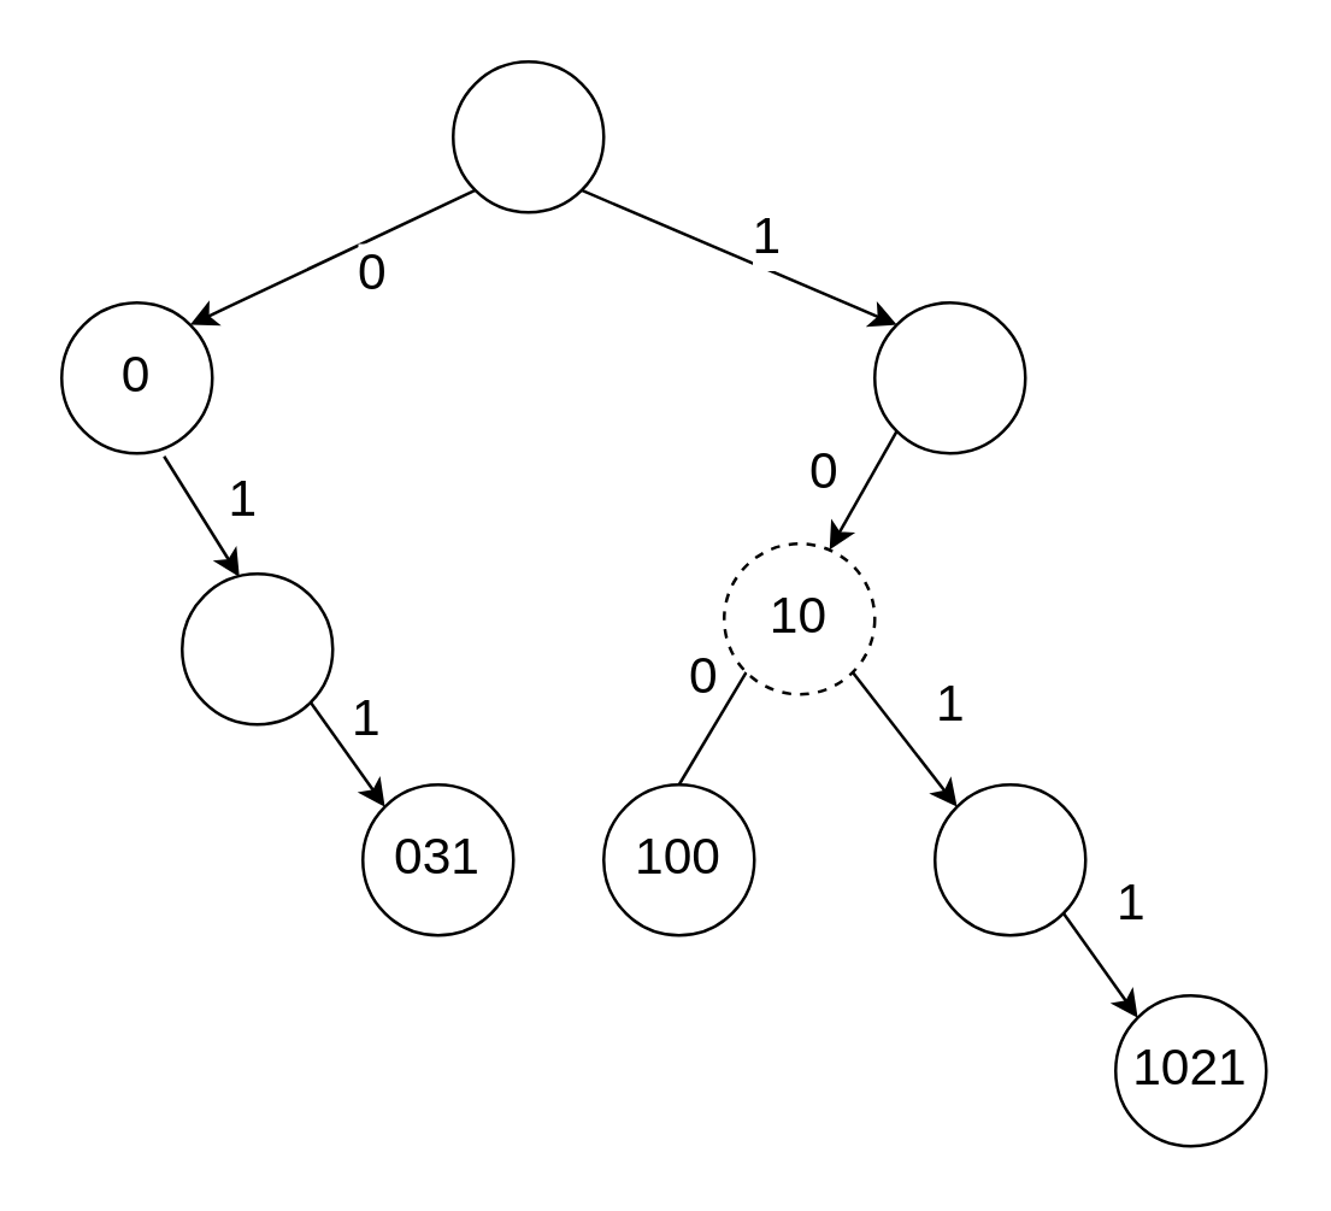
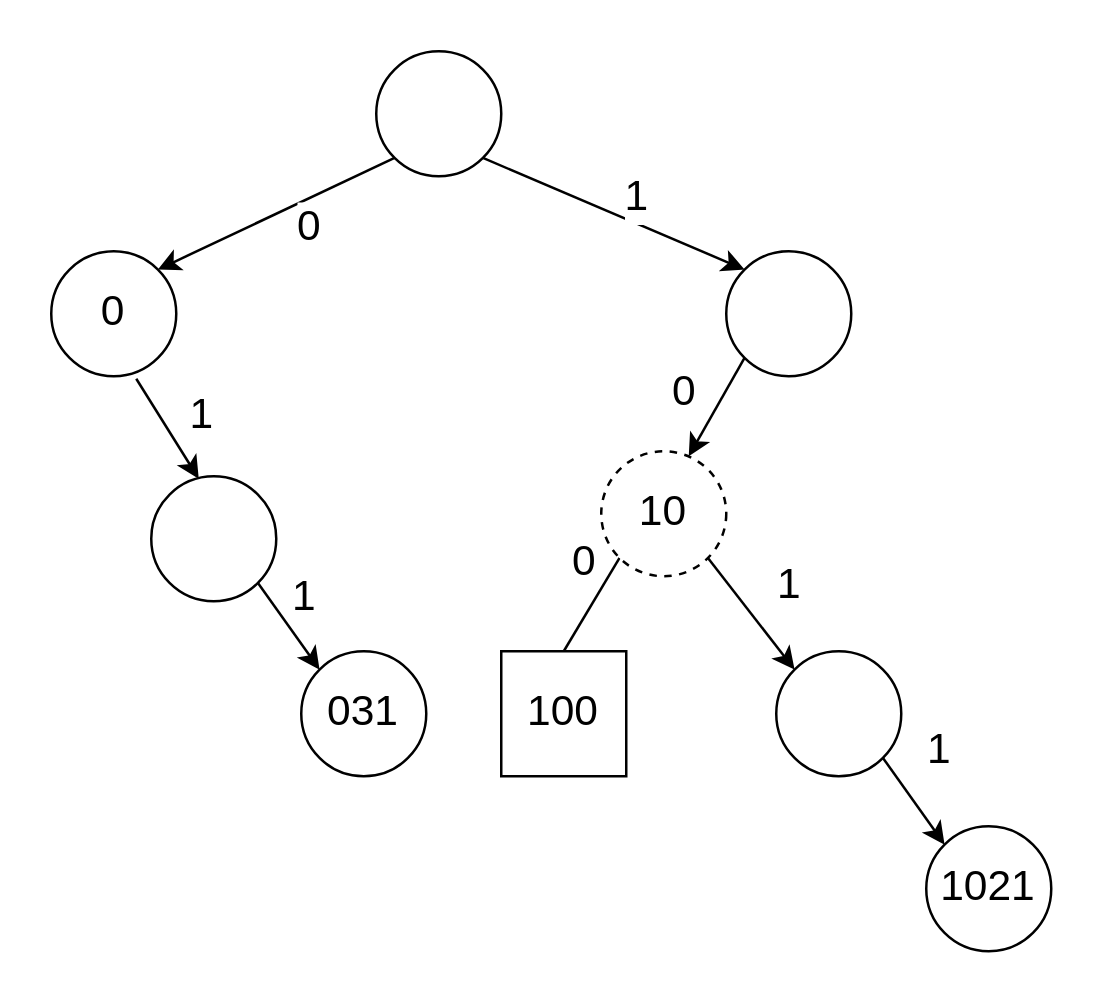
- <mxCell id="22" value="100" style="ellipse;whiteSpace=wrap;html=1;aspect=fixed;fontSize=17;" vertex="1" parent="1"><mxGeometry x="200" y="260" width="50" height="50" as="geometry" /></mxCell>
+ <mxCell id="22" value="100" style="whiteSpace=wrap;html=1;aspect=fixed;fontSize=17;rounded=0;" vertex="1" parent="1"><mxGeometry x="200" y="260" width="50" height="50" as="geometry" /></mxCell>
